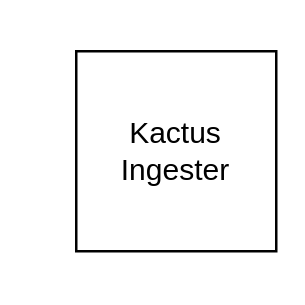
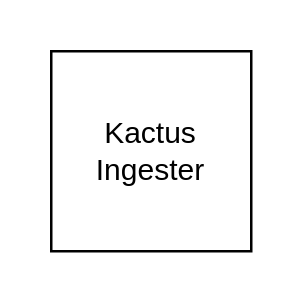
- <mxCell id="2" value="Kactus Ingester" style="whiteSpace=wrap;html=1;aspect=fixed;" parent="1" vertex="1"><mxGeometry x="30" y="20" width="80" height="80" as="geometry" /></mxCell>
+ <mxCell id="2" value="Kactus Ingester" style="whiteSpace=wrap;html=1;aspect=fixed;" parent="1" vertex="1"><mxGeometry x="20" y="20" width="80" height="80" as="geometry" /></mxCell>
